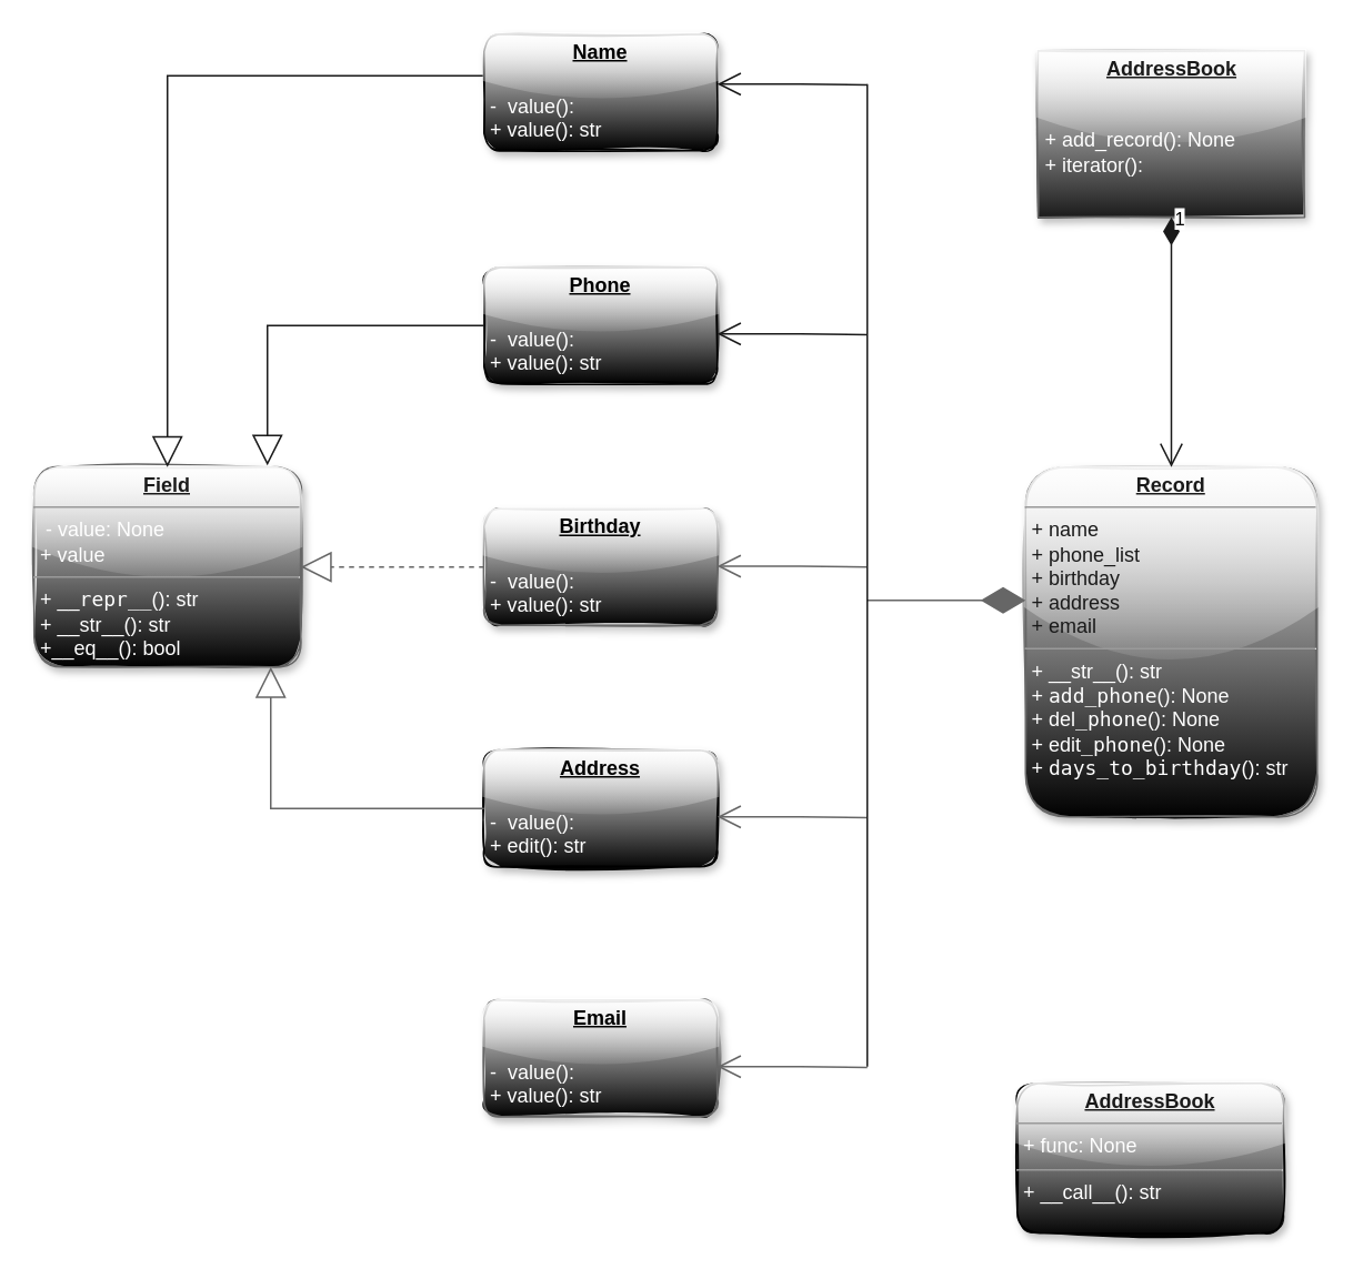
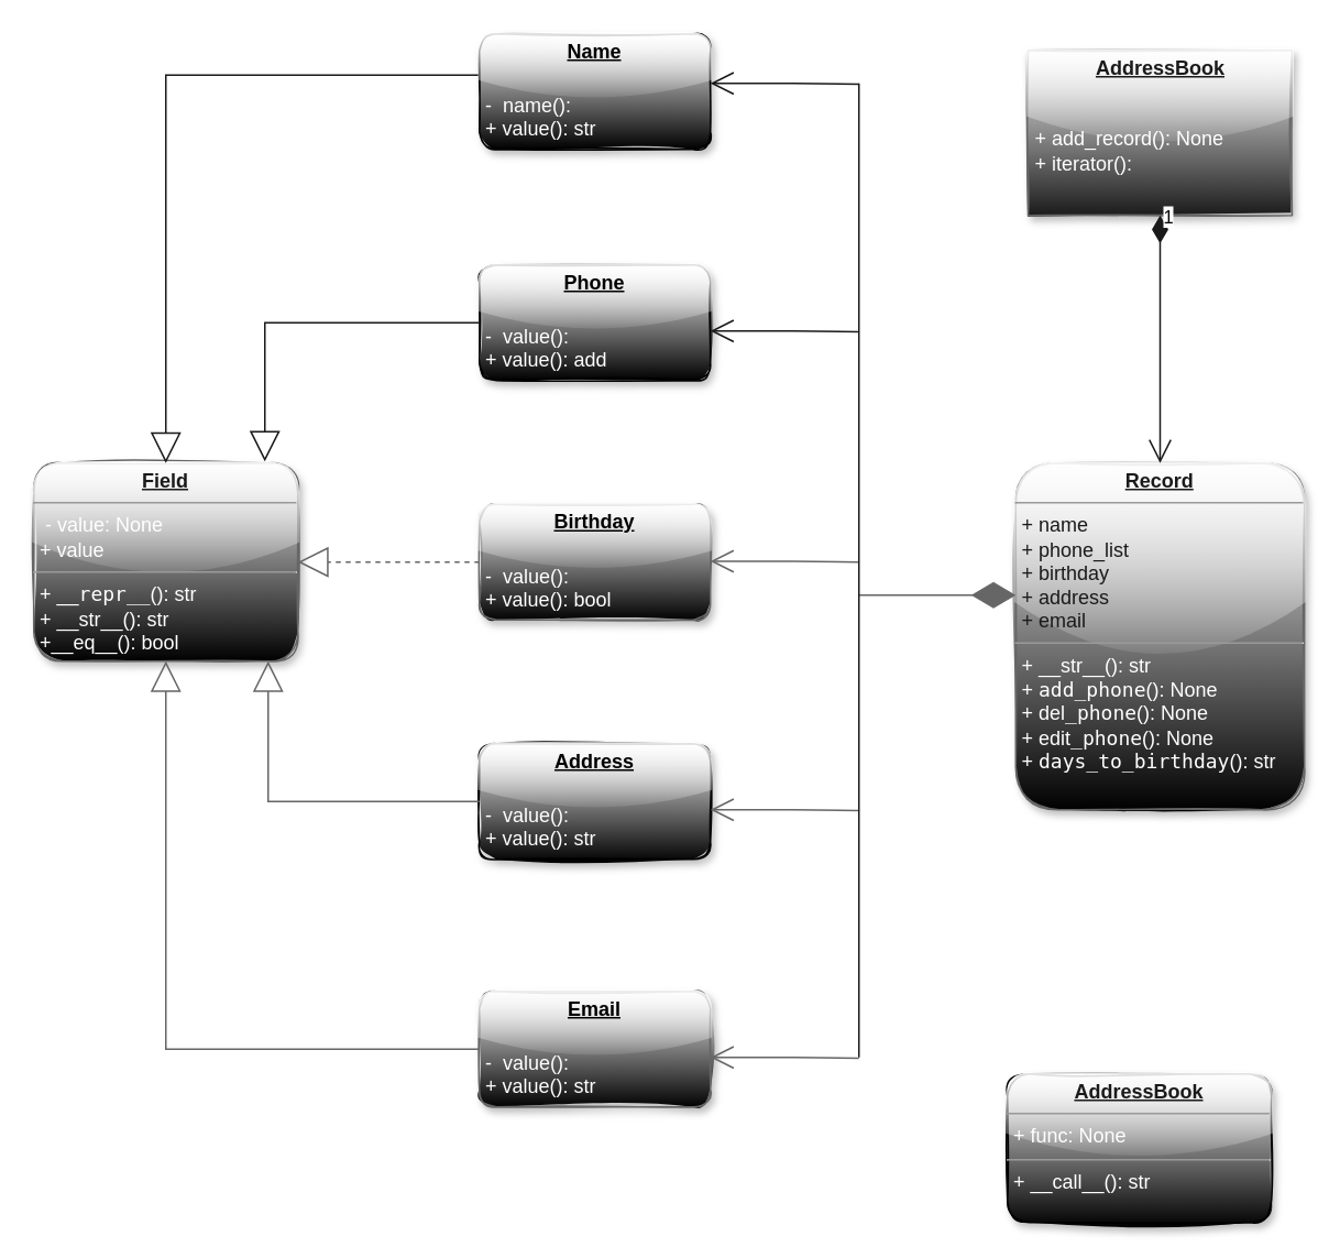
- <mxCell id="24" value="&lt;p style=&quot;margin: 0px ; margin-top: 4px ; text-align: center&quot;&gt;&lt;b&gt;&lt;u&gt;Name&lt;/u&gt;&lt;/b&gt;&lt;/p&gt;&lt;p style=&quot;margin: 0px ; margin-top: 4px ; text-align: center&quot;&gt;&lt;b&gt;&lt;u&gt;&lt;br&gt;&lt;/u&gt;&lt;/b&gt;&lt;/p&gt;&lt;p style=&quot;margin: 0px 0px 0px 4px&quot;&gt;&lt;font color=&quot;#ffffff&quot;&gt;-&amp;nbsp; value():&amp;nbsp;&lt;/font&gt;&lt;/p&gt;&lt;p style=&quot;margin: 0px 0px 0px 4px&quot;&gt;&lt;span&gt;&lt;font color=&quot;#ffffff&quot;&gt;+ value(): str&lt;/font&gt;&lt;/span&gt;&lt;br&gt;&lt;/p&gt;&lt;p style=&quot;margin: 0px ; margin-top: 4px ; text-align: center&quot;&gt;&lt;b&gt;&lt;u&gt;&lt;br&gt;&lt;/u&gt;&lt;/b&gt;&lt;/p&gt;&lt;p style=&quot;margin: 0px ; margin-top: 4px ; text-align: center&quot;&gt;&lt;b&gt;&lt;u&gt;&lt;br&gt;&lt;/u&gt;&lt;/b&gt;&lt;/p&gt;" style="verticalAlign=top;align=left;overflow=fill;fontSize=12;fontFamily=Helvetica;html=1;rounded=1;shadow=1;glass=1;labelBackgroundColor=none;labelBorderColor=none;sketch=1;fontColor=#000000;strokeColor=default;fillColor=default;gradientColor=#000000;" vertex="1" parent="1"><mxGeometry x="290" y="20" width="140" height="70" as="geometry" /></mxCell>
+ <mxCell id="24" value="&lt;p style=&quot;margin: 0px ; margin-top: 4px ; text-align: center&quot;&gt;&lt;b&gt;&lt;u&gt;Name&lt;/u&gt;&lt;/b&gt;&lt;/p&gt;&lt;p style=&quot;margin: 0px ; margin-top: 4px ; text-align: center&quot;&gt;&lt;b&gt;&lt;u&gt;&lt;br&gt;&lt;/u&gt;&lt;/b&gt;&lt;/p&gt;&lt;p style=&quot;margin: 0px 0px 0px 4px&quot;&gt;&lt;font color=&quot;#ffffff&quot;&gt;-&amp;nbsp; name():&amp;nbsp;&lt;/font&gt;&lt;/p&gt;&lt;p style=&quot;margin: 0px 0px 0px 4px&quot;&gt;&lt;span&gt;&lt;font color=&quot;#ffffff&quot;&gt;+ value(): str&lt;/font&gt;&lt;/span&gt;&lt;br&gt;&lt;/p&gt;&lt;p style=&quot;margin: 0px ; margin-top: 4px ; text-align: center&quot;&gt;&lt;b&gt;&lt;u&gt;&lt;br&gt;&lt;/u&gt;&lt;/b&gt;&lt;/p&gt;&lt;p style=&quot;margin: 0px ; margin-top: 4px ; text-align: center&quot;&gt;&lt;b&gt;&lt;u&gt;&lt;br&gt;&lt;/u&gt;&lt;/b&gt;&lt;/p&gt;" style="verticalAlign=top;align=left;overflow=fill;fontSize=12;fontFamily=Helvetica;html=1;rounded=1;shadow=1;glass=1;labelBackgroundColor=none;labelBorderColor=none;sketch=1;fontColor=#000000;strokeColor=default;fillColor=default;gradientColor=#000000;" vertex="1" parent="1"><mxGeometry x="290" y="20" width="140" height="70" as="geometry" /></mxCell>
- <mxCell id="10" value="&lt;p style=&quot;margin: 0px ; margin-top: 4px ; text-align: center&quot;&gt;&lt;b&gt;&lt;u&gt;Phone&lt;/u&gt;&lt;/b&gt;&lt;/p&gt;&lt;p style=&quot;margin: 0px ; margin-top: 4px ; text-align: center&quot;&gt;&lt;b&gt;&lt;u&gt;&lt;br&gt;&lt;/u&gt;&lt;/b&gt;&lt;/p&gt;&lt;p style=&quot;margin: 0px 0px 0px 4px&quot;&gt;&lt;font color=&quot;#ffffff&quot;&gt;-&amp;nbsp; value():&amp;nbsp;&lt;/font&gt;&lt;/p&gt;&lt;p style=&quot;margin: 0px 0px 0px 4px&quot;&gt;&lt;span&gt;&lt;font color=&quot;#ffffff&quot;&gt;+ value(): str&lt;/font&gt;&lt;/span&gt;&lt;br&gt;&lt;/p&gt;&lt;p style=&quot;margin: 0px ; margin-top: 4px ; text-align: center&quot;&gt;&lt;b&gt;&lt;u&gt;&lt;br&gt;&lt;/u&gt;&lt;/b&gt;&lt;/p&gt;&lt;p style=&quot;margin: 0px ; margin-top: 4px ; text-align: center&quot;&gt;&lt;b&gt;&lt;u&gt;&lt;br&gt;&lt;/u&gt;&lt;/b&gt;&lt;/p&gt;" style="verticalAlign=top;align=left;overflow=fill;fontSize=12;fontFamily=Helvetica;html=1;rounded=1;shadow=1;glass=1;labelBackgroundColor=none;labelBorderColor=none;sketch=1;fontColor=#000000;strokeColor=default;fillColor=default;gradientColor=#000000;" parent="1" vertex="1"><mxGeometry x="290" y="160" width="140" height="70" as="geometry" /></mxCell>
+ <mxCell id="10" value="&lt;p style=&quot;margin: 0px ; margin-top: 4px ; text-align: center&quot;&gt;&lt;b&gt;&lt;u&gt;Phone&lt;/u&gt;&lt;/b&gt;&lt;/p&gt;&lt;p style=&quot;margin: 0px ; margin-top: 4px ; text-align: center&quot;&gt;&lt;b&gt;&lt;u&gt;&lt;br&gt;&lt;/u&gt;&lt;/b&gt;&lt;/p&gt;&lt;p style=&quot;margin: 0px 0px 0px 4px&quot;&gt;&lt;font color=&quot;#ffffff&quot;&gt;-&amp;nbsp; value():&amp;nbsp;&lt;/font&gt;&lt;/p&gt;&lt;p style=&quot;margin: 0px 0px 0px 4px&quot;&gt;&lt;span&gt;&lt;font color=&quot;#ffffff&quot;&gt;+ value(): add&lt;/font&gt;&lt;/span&gt;&lt;br&gt;&lt;/p&gt;&lt;p style=&quot;margin: 0px ; margin-top: 4px ; text-align: center&quot;&gt;&lt;b&gt;&lt;u&gt;&lt;br&gt;&lt;/u&gt;&lt;/b&gt;&lt;/p&gt;&lt;p style=&quot;margin: 0px ; margin-top: 4px ; text-align: center&quot;&gt;&lt;b&gt;&lt;u&gt;&lt;br&gt;&lt;/u&gt;&lt;/b&gt;&lt;/p&gt;" style="verticalAlign=top;align=left;overflow=fill;fontSize=12;fontFamily=Helvetica;html=1;rounded=1;shadow=1;glass=1;labelBackgroundColor=none;labelBorderColor=none;sketch=1;fontColor=#000000;strokeColor=default;fillColor=default;gradientColor=#000000;" parent="1" vertex="1"><mxGeometry x="290" y="160" width="140" height="70" as="geometry" /></mxCell>
- <mxCell id="8" value="&lt;p style=&quot;margin: 0px ; margin-top: 4px ; text-align: center&quot;&gt;&lt;b&gt;&lt;u&gt;Birthday&lt;/u&gt;&lt;/b&gt;&lt;/p&gt;&lt;p style=&quot;margin: 0px ; margin-top: 4px ; text-align: center&quot;&gt;&lt;b&gt;&lt;u&gt;&lt;br&gt;&lt;/u&gt;&lt;/b&gt;&lt;/p&gt;&lt;p style=&quot;margin: 0px 0px 0px 4px&quot;&gt;&lt;font color=&quot;#ffffff&quot;&gt;-&amp;nbsp; value():&amp;nbsp;&lt;/font&gt;&lt;/p&gt;&lt;p style=&quot;margin: 0px 0px 0px 4px&quot;&gt;&lt;span&gt;&lt;font color=&quot;#ffffff&quot;&gt;+ value(): str&lt;/font&gt;&lt;/span&gt;&lt;br&gt;&lt;/p&gt;&lt;p style=&quot;margin: 0px ; margin-top: 4px ; text-align: center&quot;&gt;&lt;b&gt;&lt;u&gt;&lt;br&gt;&lt;/u&gt;&lt;/b&gt;&lt;/p&gt;&lt;p style=&quot;margin: 0px ; margin-top: 4px ; text-align: center&quot;&gt;&lt;b&gt;&lt;u&gt;&lt;br&gt;&lt;/u&gt;&lt;/b&gt;&lt;/p&gt;" style="verticalAlign=top;align=left;overflow=fill;fontSize=12;fontFamily=Helvetica;html=1;rounded=1;shadow=1;glass=1;labelBackgroundColor=none;labelBorderColor=none;sketch=1;strokeColor=#666666;fillColor=#f5f5f5;gradientColor=#000000;" parent="1" vertex="1"><mxGeometry x="290" y="305" width="140" height="70" as="geometry" /></mxCell>
+ <mxCell id="8" value="&lt;p style=&quot;margin: 0px ; margin-top: 4px ; text-align: center&quot;&gt;&lt;b&gt;&lt;u&gt;Birthday&lt;/u&gt;&lt;/b&gt;&lt;/p&gt;&lt;p style=&quot;margin: 0px ; margin-top: 4px ; text-align: center&quot;&gt;&lt;b&gt;&lt;u&gt;&lt;br&gt;&lt;/u&gt;&lt;/b&gt;&lt;/p&gt;&lt;p style=&quot;margin: 0px 0px 0px 4px&quot;&gt;&lt;font color=&quot;#ffffff&quot;&gt;-&amp;nbsp; value():&amp;nbsp;&lt;/font&gt;&lt;/p&gt;&lt;p style=&quot;margin: 0px 0px 0px 4px&quot;&gt;&lt;span&gt;&lt;font color=&quot;#ffffff&quot;&gt;+ value(): bool&lt;/font&gt;&lt;/span&gt;&lt;br&gt;&lt;/p&gt;&lt;p style=&quot;margin: 0px ; margin-top: 4px ; text-align: center&quot;&gt;&lt;b&gt;&lt;u&gt;&lt;br&gt;&lt;/u&gt;&lt;/b&gt;&lt;/p&gt;&lt;p style=&quot;margin: 0px ; margin-top: 4px ; text-align: center&quot;&gt;&lt;b&gt;&lt;u&gt;&lt;br&gt;&lt;/u&gt;&lt;/b&gt;&lt;/p&gt;" style="verticalAlign=top;align=left;overflow=fill;fontSize=12;fontFamily=Helvetica;html=1;rounded=1;shadow=1;glass=1;labelBackgroundColor=none;labelBorderColor=none;sketch=1;strokeColor=#666666;fillColor=#f5f5f5;gradientColor=#000000;" parent="1" vertex="1"><mxGeometry x="290" y="305" width="140" height="70" as="geometry" /></mxCell>
- <mxCell id="9" value="&lt;p style=&quot;margin: 0px ; margin-top: 4px ; text-align: center&quot;&gt;&lt;b&gt;&lt;u&gt;Address&lt;/u&gt;&lt;/b&gt;&lt;/p&gt;&lt;p style=&quot;margin: 0px ; margin-top: 4px ; text-align: center&quot;&gt;&lt;b&gt;&lt;u&gt;&lt;br&gt;&lt;/u&gt;&lt;/b&gt;&lt;/p&gt;&lt;p style=&quot;margin: 0px 0px 0px 4px&quot;&gt;&lt;font color=&quot;#ffffff&quot;&gt;-&amp;nbsp; value():&amp;nbsp;&lt;/font&gt;&lt;/p&gt;&lt;p style=&quot;margin: 0px 0px 0px 4px&quot;&gt;&lt;span&gt;&lt;font color=&quot;#ffffff&quot;&gt;+ edit(): str&lt;/font&gt;&lt;/span&gt;&lt;br&gt;&lt;/p&gt;&lt;p style=&quot;margin: 0px ; margin-top: 4px ; text-align: center&quot;&gt;&lt;b&gt;&lt;u&gt;&lt;br&gt;&lt;/u&gt;&lt;/b&gt;&lt;/p&gt;&lt;p style=&quot;margin: 0px ; margin-top: 4px ; text-align: center&quot;&gt;&lt;b&gt;&lt;u&gt;&lt;br&gt;&lt;/u&gt;&lt;/b&gt;&lt;/p&gt;" style="verticalAlign=top;align=left;overflow=fill;fontSize=12;fontFamily=Helvetica;html=1;rounded=1;shadow=1;glass=1;labelBackgroundColor=none;labelBorderColor=none;sketch=1;strokeColor=#000000;fillColor=#f5f5f5;gradientColor=#000000;" parent="1" vertex="1"><mxGeometry x="290" y="450" width="140" height="70" as="geometry" /></mxCell>
+ <mxCell id="9" value="&lt;p style=&quot;margin: 0px ; margin-top: 4px ; text-align: center&quot;&gt;&lt;b&gt;&lt;u&gt;Address&lt;/u&gt;&lt;/b&gt;&lt;/p&gt;&lt;p style=&quot;margin: 0px ; margin-top: 4px ; text-align: center&quot;&gt;&lt;b&gt;&lt;u&gt;&lt;br&gt;&lt;/u&gt;&lt;/b&gt;&lt;/p&gt;&lt;p style=&quot;margin: 0px 0px 0px 4px&quot;&gt;&lt;font color=&quot;#ffffff&quot;&gt;-&amp;nbsp; value():&amp;nbsp;&lt;/font&gt;&lt;/p&gt;&lt;p style=&quot;margin: 0px 0px 0px 4px&quot;&gt;&lt;span&gt;&lt;font color=&quot;#ffffff&quot;&gt;+ value(): str&lt;/font&gt;&lt;/span&gt;&lt;br&gt;&lt;/p&gt;&lt;p style=&quot;margin: 0px ; margin-top: 4px ; text-align: center&quot;&gt;&lt;b&gt;&lt;u&gt;&lt;br&gt;&lt;/u&gt;&lt;/b&gt;&lt;/p&gt;&lt;p style=&quot;margin: 0px ; margin-top: 4px ; text-align: center&quot;&gt;&lt;b&gt;&lt;u&gt;&lt;br&gt;&lt;/u&gt;&lt;/b&gt;&lt;/p&gt;" style="verticalAlign=top;align=left;overflow=fill;fontSize=12;fontFamily=Helvetica;html=1;rounded=1;shadow=1;glass=1;labelBackgroundColor=none;labelBorderColor=none;sketch=1;strokeColor=#000000;fillColor=#f5f5f5;gradientColor=#000000;" parent="1" vertex="1"><mxGeometry x="290" y="450" width="140" height="70" as="geometry" /></mxCell>
+ <mxCell id="15" value="" style="endArrow=block;endSize=16;endFill=0;html=1;rounded=0;fontColor=#FFFFFF;strokeColor=#666666;exitX=0;exitY=0.5;exitDx=0;exitDy=0;entryX=0.5;entryY=1;entryDx=0;entryDy=0;fillColor=#f5f5f5;gradientColor=#b3b3b3;" parent="1" source="3" target="2" edge="1"><mxGeometry width="160" relative="1" as="geometry"><mxPoint x="60" y="484" as="sourcePoint" /><mxPoint x="220" y="484" as="targetPoint" /><Array as="points"><mxPoint x="100" y="635" /></Array></mxGeometry></mxCell>
